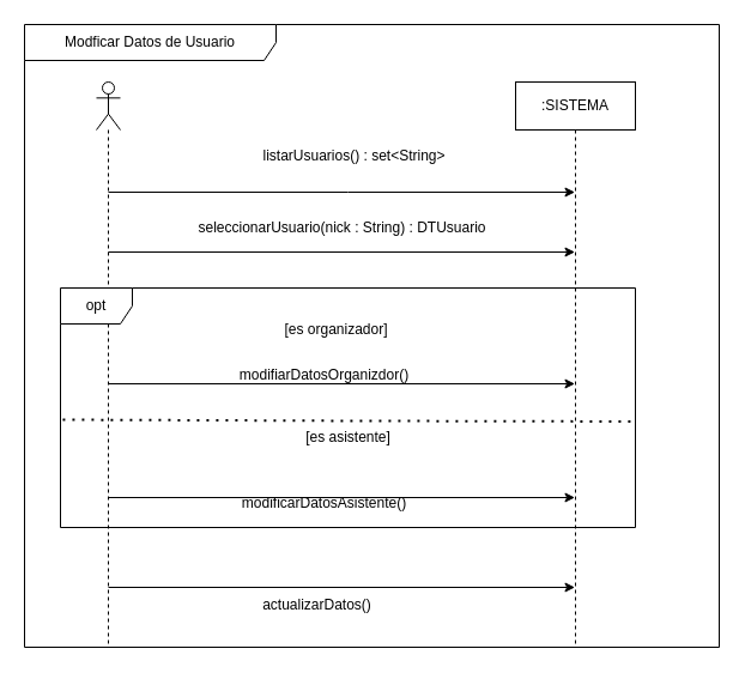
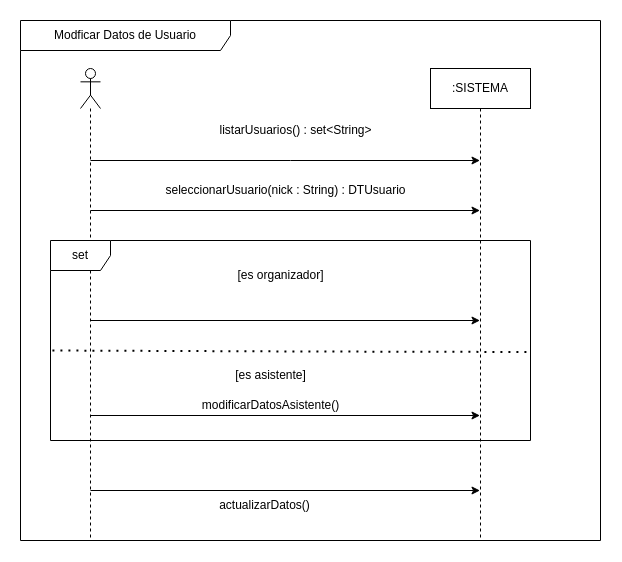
- <mxCell id="9" value="opt" style="shape=umlFrame;whiteSpace=wrap;html=1;pointerEvents=0;" vertex="1" parent="1"><mxGeometry x="50" y="240" width="480" height="200" as="geometry" /></mxCell>
+ <mxCell id="9" value="set" style="shape=umlFrame;whiteSpace=wrap;html=1;pointerEvents=0;" vertex="1" parent="1"><mxGeometry x="50" y="240" width="480" height="200" as="geometry" /></mxCell>
- <mxCell id="12" value="modifiarDatosOrganizdor()" style="text;html=1;align=center;verticalAlign=middle;resizable=0;points=[];autosize=1;strokeColor=none;fillColor=none;" vertex="1" parent="1"><mxGeometry x="190" y="298" width="160" height="30" as="geometry" /></mxCell>
- <mxCell id="14" value="[es asistente]" style="text;html=1;align=center;verticalAlign=middle;resizable=0;points=[];autosize=1;strokeColor=none;fillColor=none;" vertex="1" parent="1"><mxGeometry x="245" y="350" width="90" height="30" as="geometry" /></mxCell>
+ <mxCell id="14" value="[es asistente]" style="text;html=1;align=center;verticalAlign=middle;resizable=0;points=[];autosize=1;strokeColor=none;fillColor=none;" vertex="1" parent="1"><mxGeometry x="225" y="360" width="90" height="30" as="geometry" /></mxCell>
- <mxCell id="16" value="modificarDatosAsistente()" style="text;html=1;align=center;verticalAlign=middle;resizable=0;points=[];autosize=1;strokeColor=none;fillColor=none;" vertex="1" parent="1"><mxGeometry x="190" y="405" width="160" height="30" as="geometry" /></mxCell>
+ <mxCell id="16" value="modificarDatosAsistente()" style="text;html=1;align=center;verticalAlign=middle;resizable=0;points=[];autosize=1;strokeColor=none;fillColor=none;" vertex="1" parent="1"><mxGeometry x="190" y="390" width="160" height="30" as="geometry" /></mxCell>
